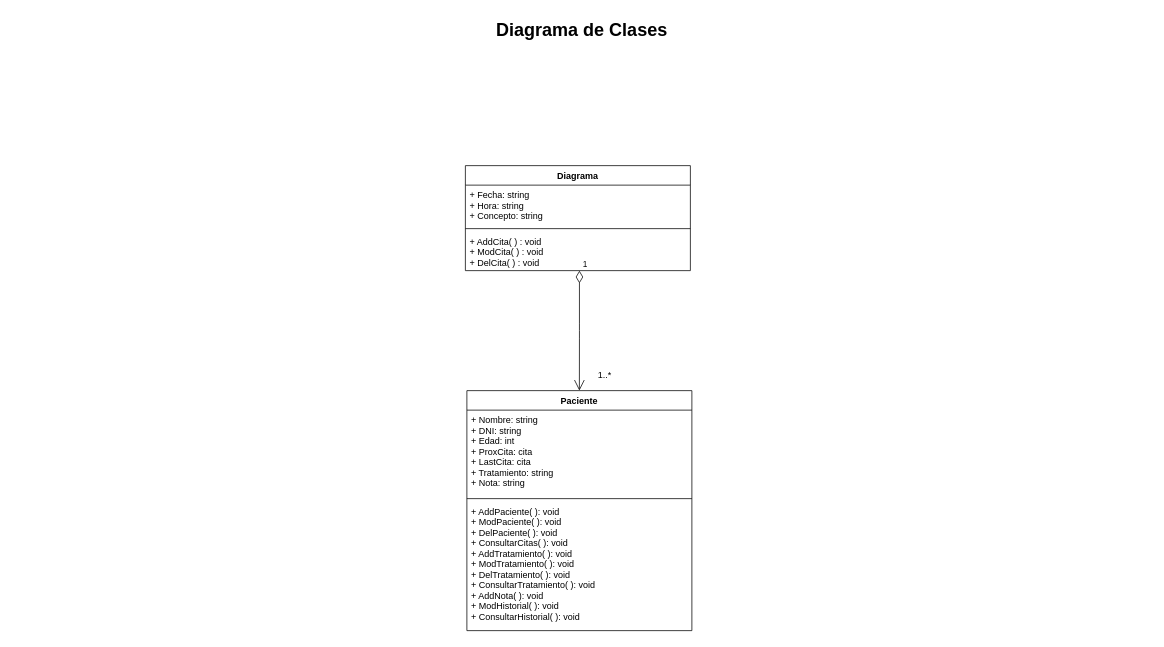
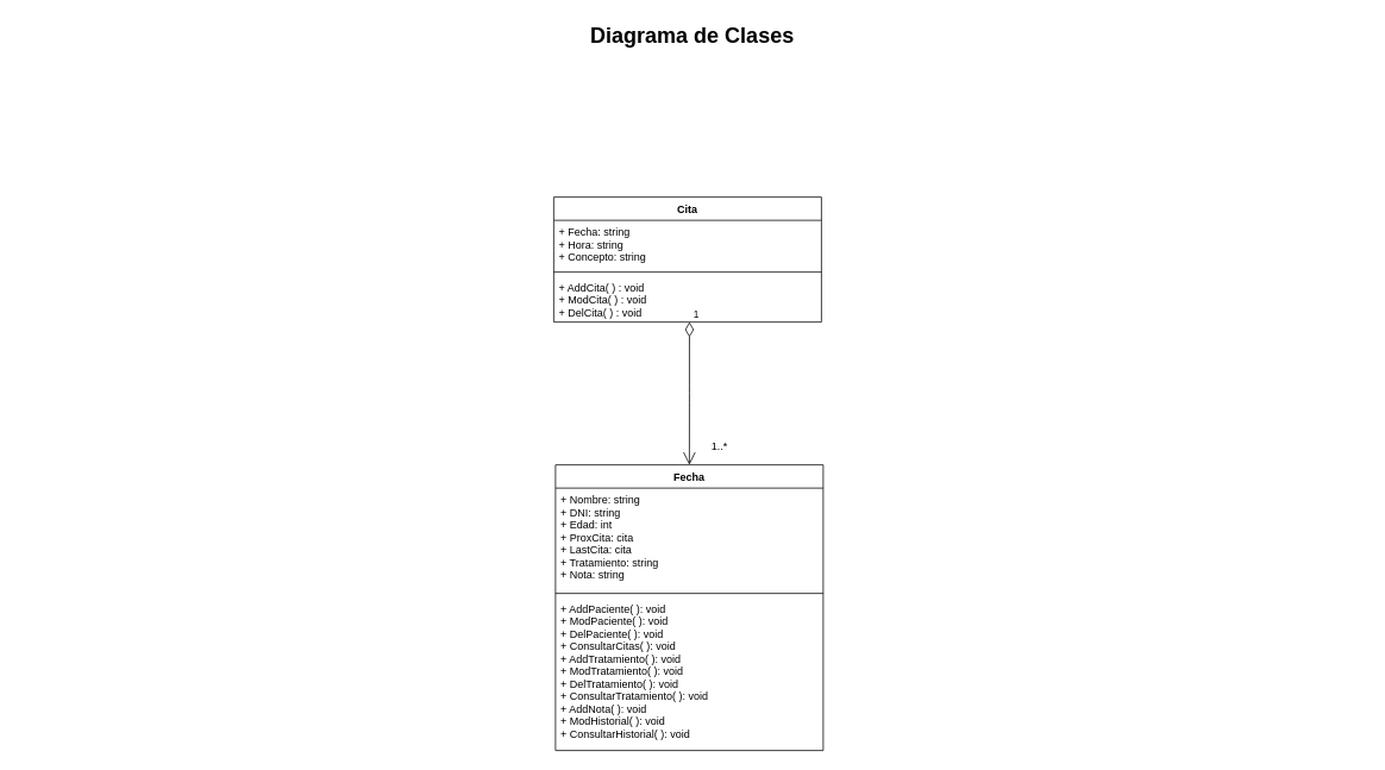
- <mxCell id="3" value="Diagrama" style="swimlane;fontStyle=1;align=center;verticalAlign=top;childLayout=stackLayout;horizontal=1;startSize=26;horizontalStack=0;resizeParent=1;resizeParentMax=0;resizeLast=0;collapsible=1;marginBottom=0;" vertex="1" parent="1"><mxGeometry x="620" y="220" width="300" height="140" as="geometry" /></mxCell>
+ <mxCell id="3" value="Cita" style="swimlane;fontStyle=1;align=center;verticalAlign=top;childLayout=stackLayout;horizontal=1;startSize=26;horizontalStack=0;resizeParent=1;resizeParentMax=0;resizeLast=0;collapsible=1;marginBottom=0;" vertex="1" parent="1"><mxGeometry x="620" y="220" width="300" height="140" as="geometry" /></mxCell>
- <mxCell id="7" value="Paciente" style="swimlane;fontStyle=1;align=center;verticalAlign=top;childLayout=stackLayout;horizontal=1;startSize=26;horizontalStack=0;resizeParent=1;resizeParentMax=0;resizeLast=0;collapsible=1;marginBottom=0;" vertex="1" parent="1"><mxGeometry x="622" y="520" width="300" height="320" as="geometry" /></mxCell>
+ <mxCell id="7" value="Fecha" style="swimlane;fontStyle=1;align=center;verticalAlign=top;childLayout=stackLayout;horizontal=1;startSize=26;horizontalStack=0;resizeParent=1;resizeParentMax=0;resizeLast=0;collapsible=1;marginBottom=0;" vertex="1" parent="1"><mxGeometry x="622" y="520" width="300" height="320" as="geometry" /></mxCell>
